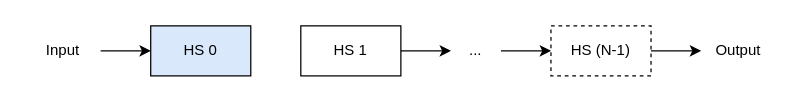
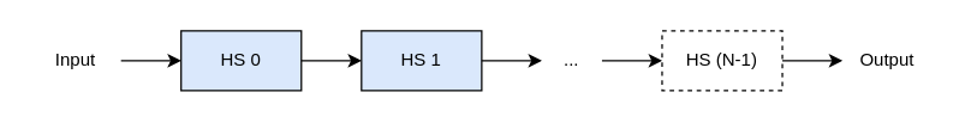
+ <mxCell id="4" value="" style="endArrow=classic;html=1;rounded=0;exitX=1;exitY=0.5;exitDx=0;exitDy=0;entryX=0;entryY=0.5;entryDx=0;entryDy=0;" edge="1" parent="1" source="2" target="3"><mxGeometry width="50" height="50" relative="1" as="geometry"><mxPoint x="210" y="20" as="sourcePoint" /><mxPoint x="260" y="-30" as="targetPoint" /></mxGeometry></mxCell>
- <mxCell id="3" value="HS 1" style="rounded=0;whiteSpace=wrap;html=1;" vertex="1" parent="1"><mxGeometry x="240" y="20" width="80" height="40" as="geometry" /></mxCell>
+ <mxCell id="3" value="HS 1" style="rounded=0;whiteSpace=wrap;html=1;fillColor=#dae8fc;" vertex="1" parent="1"><mxGeometry x="240" y="20" width="80" height="40" as="geometry" /></mxCell>
